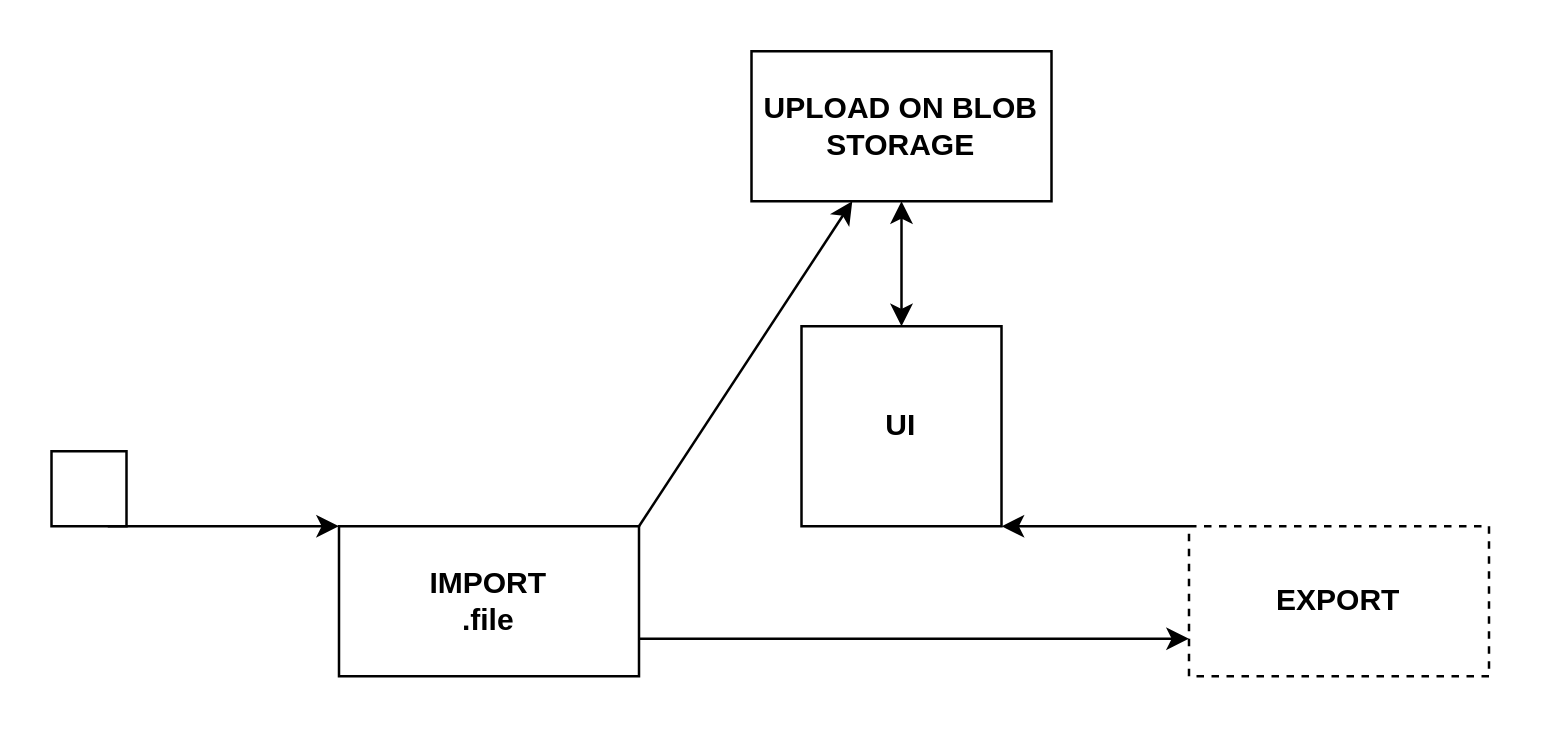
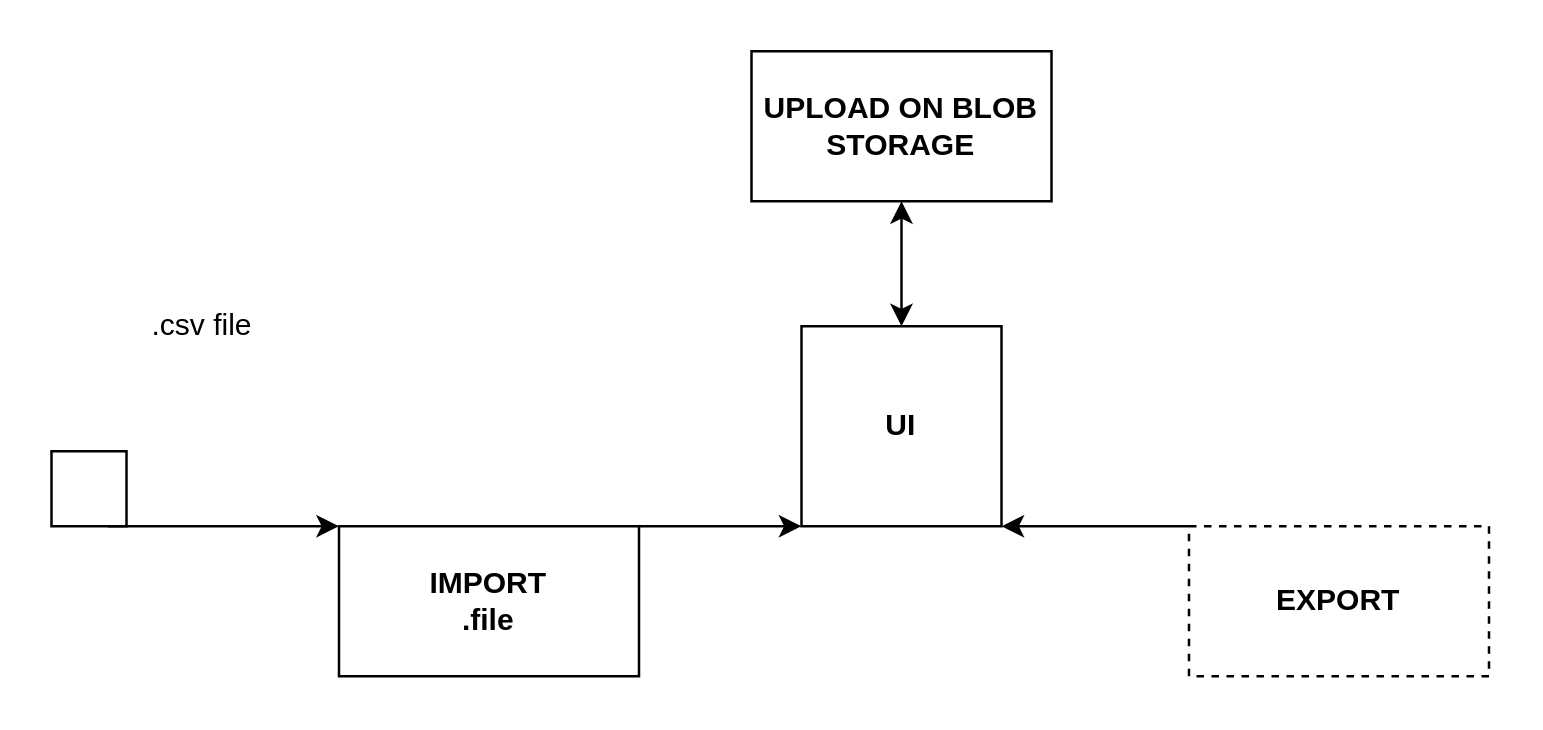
+ <mxCell id="8" value=".csv file" style="text;html=1;align=center;verticalAlign=middle;resizable=0;points=[];autosize=1;" parent="1" vertex="1"><mxGeometry x="50" y="120" width="60" height="20" as="geometry" /></mxCell>
- <mxCell id="9" value="" style="endArrow=classic;html=1;exitX=1;exitY=0;exitDx=0;exitDy=0;" parent="1" source="3" target="7" edge="1"><mxGeometry width="50" height="50" relative="1" as="geometry"><mxPoint x="375" y="270" as="sourcePoint" /><mxPoint x="425" y="220" as="targetPoint" /></mxGeometry></mxCell>
+ <mxCell id="9" value="" style="endArrow=classic;html=1;exitX=1;exitY=0;exitDx=0;exitDy=0;entryX=0;entryY=1;entryDx=0;entryDy=0;" parent="1" source="3" target="6" edge="1"><mxGeometry width="50" height="50" relative="1" as="geometry"><mxPoint x="375" y="270" as="sourcePoint" /><mxPoint x="425" y="220" as="targetPoint" /></mxGeometry></mxCell>
- <mxCell id="11" value="" style="endArrow=classic;html=1;exitX=1;exitY=0.75;exitDx=0;exitDy=0;entryX=0;entryY=0.75;entryDx=0;entryDy=0;" edge="1" parent="1" source="3" target="5"><mxGeometry width="50" height="50" relative="1" as="geometry"><mxPoint x="375" y="290" as="sourcePoint" /><mxPoint x="425" y="240" as="targetPoint" /></mxGeometry></mxCell>
